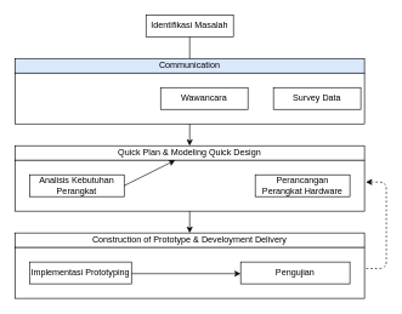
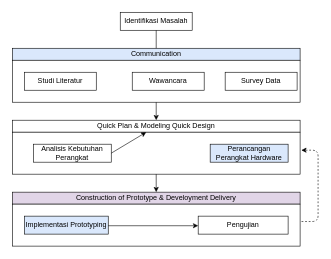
+ <mxCell id="5" value="Studi Literatur" style="rounded=0;whiteSpace=wrap;html=1;" vertex="1" parent="1"><mxGeometry x="40" y="120" width="120" height="30" as="geometry" /></mxCell>
- <mxCell id="10" value="Analisis Kebutuhan Perangkat" style="rounded=0;whiteSpace=wrap;html=1;" vertex="1" parent="1"><mxGeometry x="40" y="240" width="130" height="30" as="geometry" /></mxCell>
+ <mxCell id="10" value="Analisis Kebutuhan Perangkat" style="rounded=0;whiteSpace=wrap;html=1;" vertex="1" parent="1"><mxGeometry x="55" y="240" width="130" height="30" as="geometry" /></mxCell>
- <mxCell id="11" value="Perancangan Perangkat Hardware" style="rounded=0;whiteSpace=wrap;html=1;" vertex="1" parent="1"><mxGeometry x="350" y="240" width="130" height="30" as="geometry" /></mxCell>
+ <mxCell id="11" value="Perancangan Perangkat Hardware" style="rounded=0;whiteSpace=wrap;html=1;fillColor=#dae8fc;" vertex="1" parent="1"><mxGeometry x="350" y="240" width="130" height="30" as="geometry" /></mxCell>
- <mxCell id="12" value="Construction of Prototype &amp;amp; Develoyment Delivery" style="rounded=0;whiteSpace=wrap;html=1;" vertex="1" parent="1"><mxGeometry x="20" y="320" width="480" height="20" as="geometry" /></mxCell>
+ <mxCell id="12" value="Construction of Prototype &amp;amp; Develoyment Delivery" style="rounded=0;whiteSpace=wrap;html=1;fillColor=#e1d5e7;" vertex="1" parent="1"><mxGeometry x="20" y="320" width="480" height="20" as="geometry" /></mxCell>
- <mxCell id="14" value="Implementasi Prototyping" style="rounded=0;whiteSpace=wrap;html=1;" vertex="1" parent="1"><mxGeometry x="40" y="360" width="140" height="30" as="geometry" /></mxCell>
+ <mxCell id="14" value="Implementasi Prototyping" style="rounded=0;whiteSpace=wrap;html=1;fillColor=#dae8fc;" vertex="1" parent="1"><mxGeometry x="40" y="360" width="140" height="30" as="geometry" /></mxCell>
